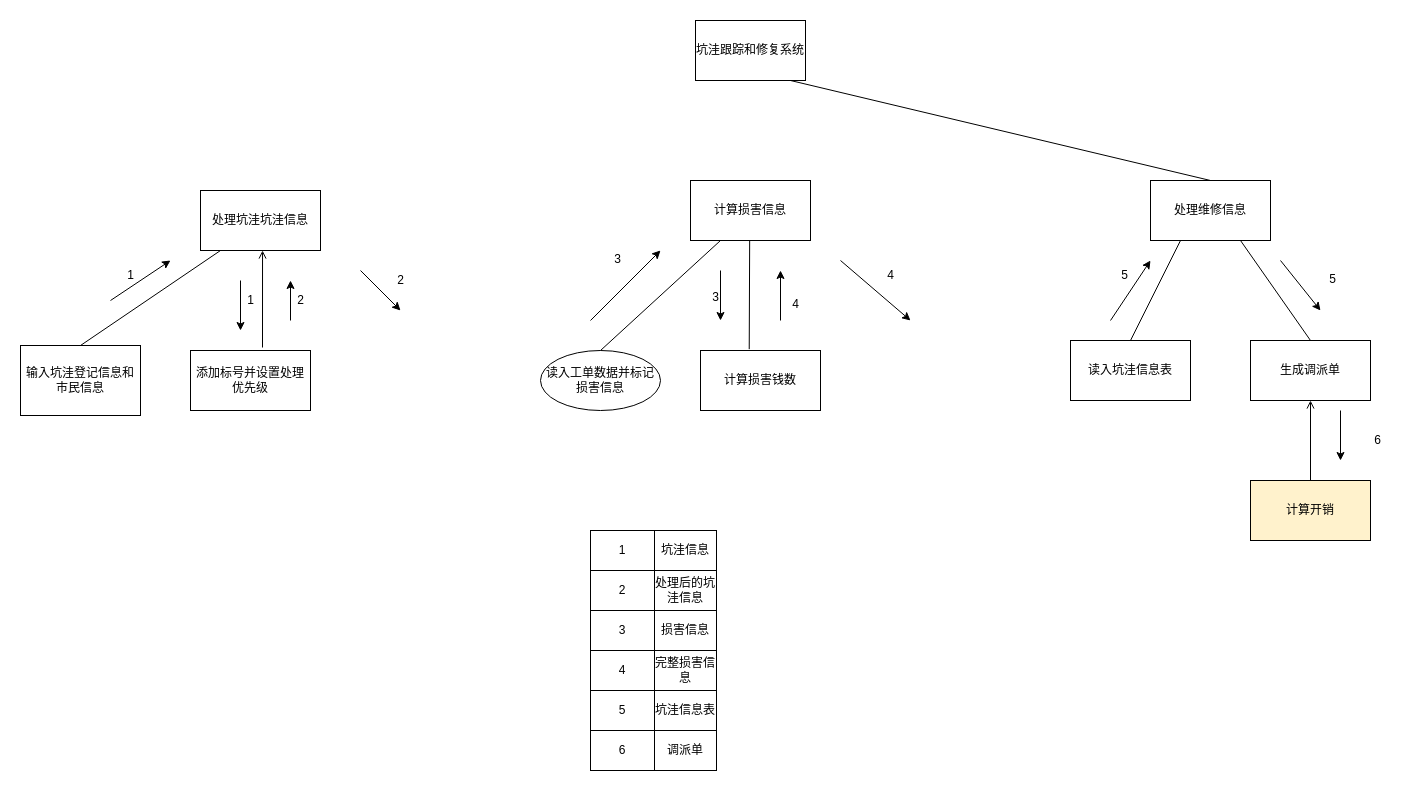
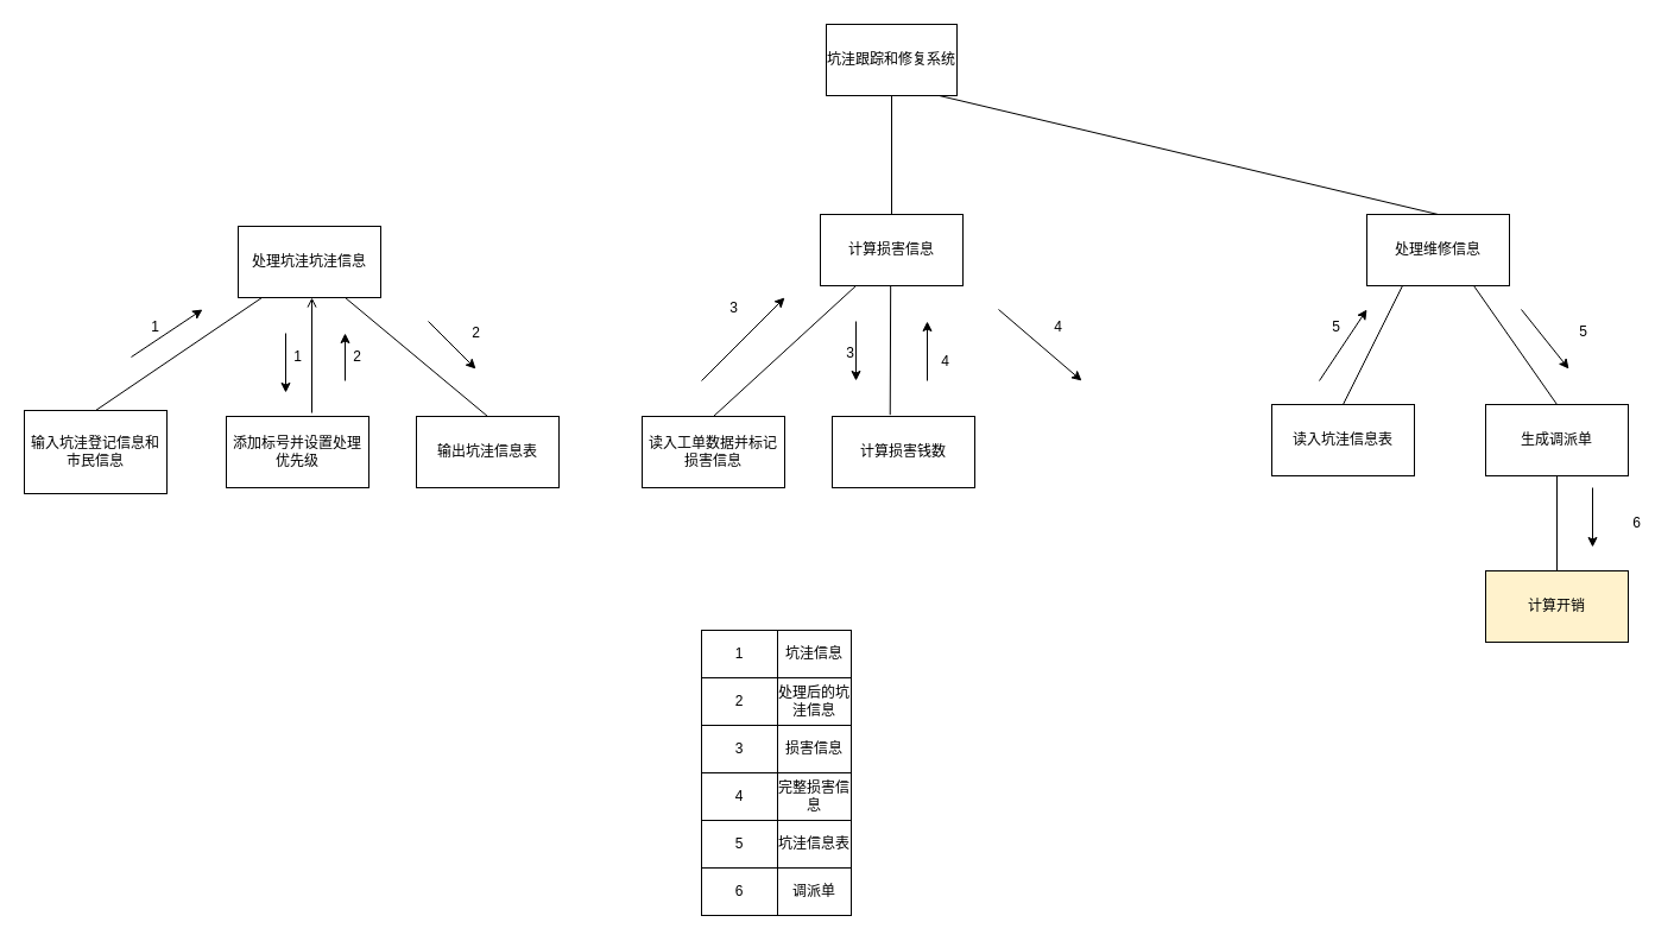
+ <mxCell id="14" value="" style="endArrow=none;html=1;exitX=0.5;exitY=0;exitDx=0;exitDy=0;entryX=0.5;entryY=1;entryDx=0;entryDy=0;" edge="1" parent="1" source="4" target="2"><mxGeometry width="50" height="50" relative="1" as="geometry"><mxPoint x="695" y="130" as="sourcePoint" /><mxPoint x="745" y="80" as="targetPoint" /></mxGeometry></mxCell>
+ <mxCell id="18" value="" style="endArrow=none;html=1;exitX=0.5;exitY=0;exitDx=0;exitDy=0;entryX=0.75;entryY=1;entryDx=0;entryDy=0;" edge="1" parent="1" source="8" target="3"><mxGeometry width="50" height="50" relative="1" as="geometry"><mxPoint x="269.17" y="630" as="sourcePoint" /><mxPoint x="269.17" y="530" as="targetPoint" /></mxGeometry></mxCell>
+ <mxCell id="8" value="输出坑洼信息表" style="rounded=0;whiteSpace=wrap;html=1;" vertex="1" parent="1"><mxGeometry x="350" y="350" width="120" height="60" as="geometry" /></mxCell>
- <mxCell id="9" value="读入工单数据并标记损害信息" style="ellipse;whiteSpace=wrap;html=1;" vertex="1" parent="1"><mxGeometry x="540" y="350" width="120" height="60" as="geometry" /></mxCell>
+ <mxCell id="9" value="读入工单数据并标记损害信息" style="rounded=0;whiteSpace=wrap;html=1;" vertex="1" parent="1"><mxGeometry x="540" y="350" width="120" height="60" as="geometry" /></mxCell>
- <mxCell id="23" value="" style="endArrow=open;html=1;exitX=0.5;exitY=0;exitDx=0;exitDy=0;entryX=0.5;entryY=1;entryDx=0;entryDy=0;" edge="1" parent="1" source="13" target="12"><mxGeometry width="50" height="50" relative="1" as="geometry"><mxPoint x="870" y="650" as="sourcePoint" /><mxPoint x="870" y="550" as="targetPoint" /></mxGeometry></mxCell>
+ <mxCell id="23" value="" style="endArrow=none;html=1;exitX=0.5;exitY=0;exitDx=0;exitDy=0;entryX=0.5;entryY=1;entryDx=0;entryDy=0;" edge="1" parent="1" source="13" target="12"><mxGeometry width="50" height="50" relative="1" as="geometry"><mxPoint x="870" y="650" as="sourcePoint" /><mxPoint x="870" y="550" as="targetPoint" /></mxGeometry></mxCell>
